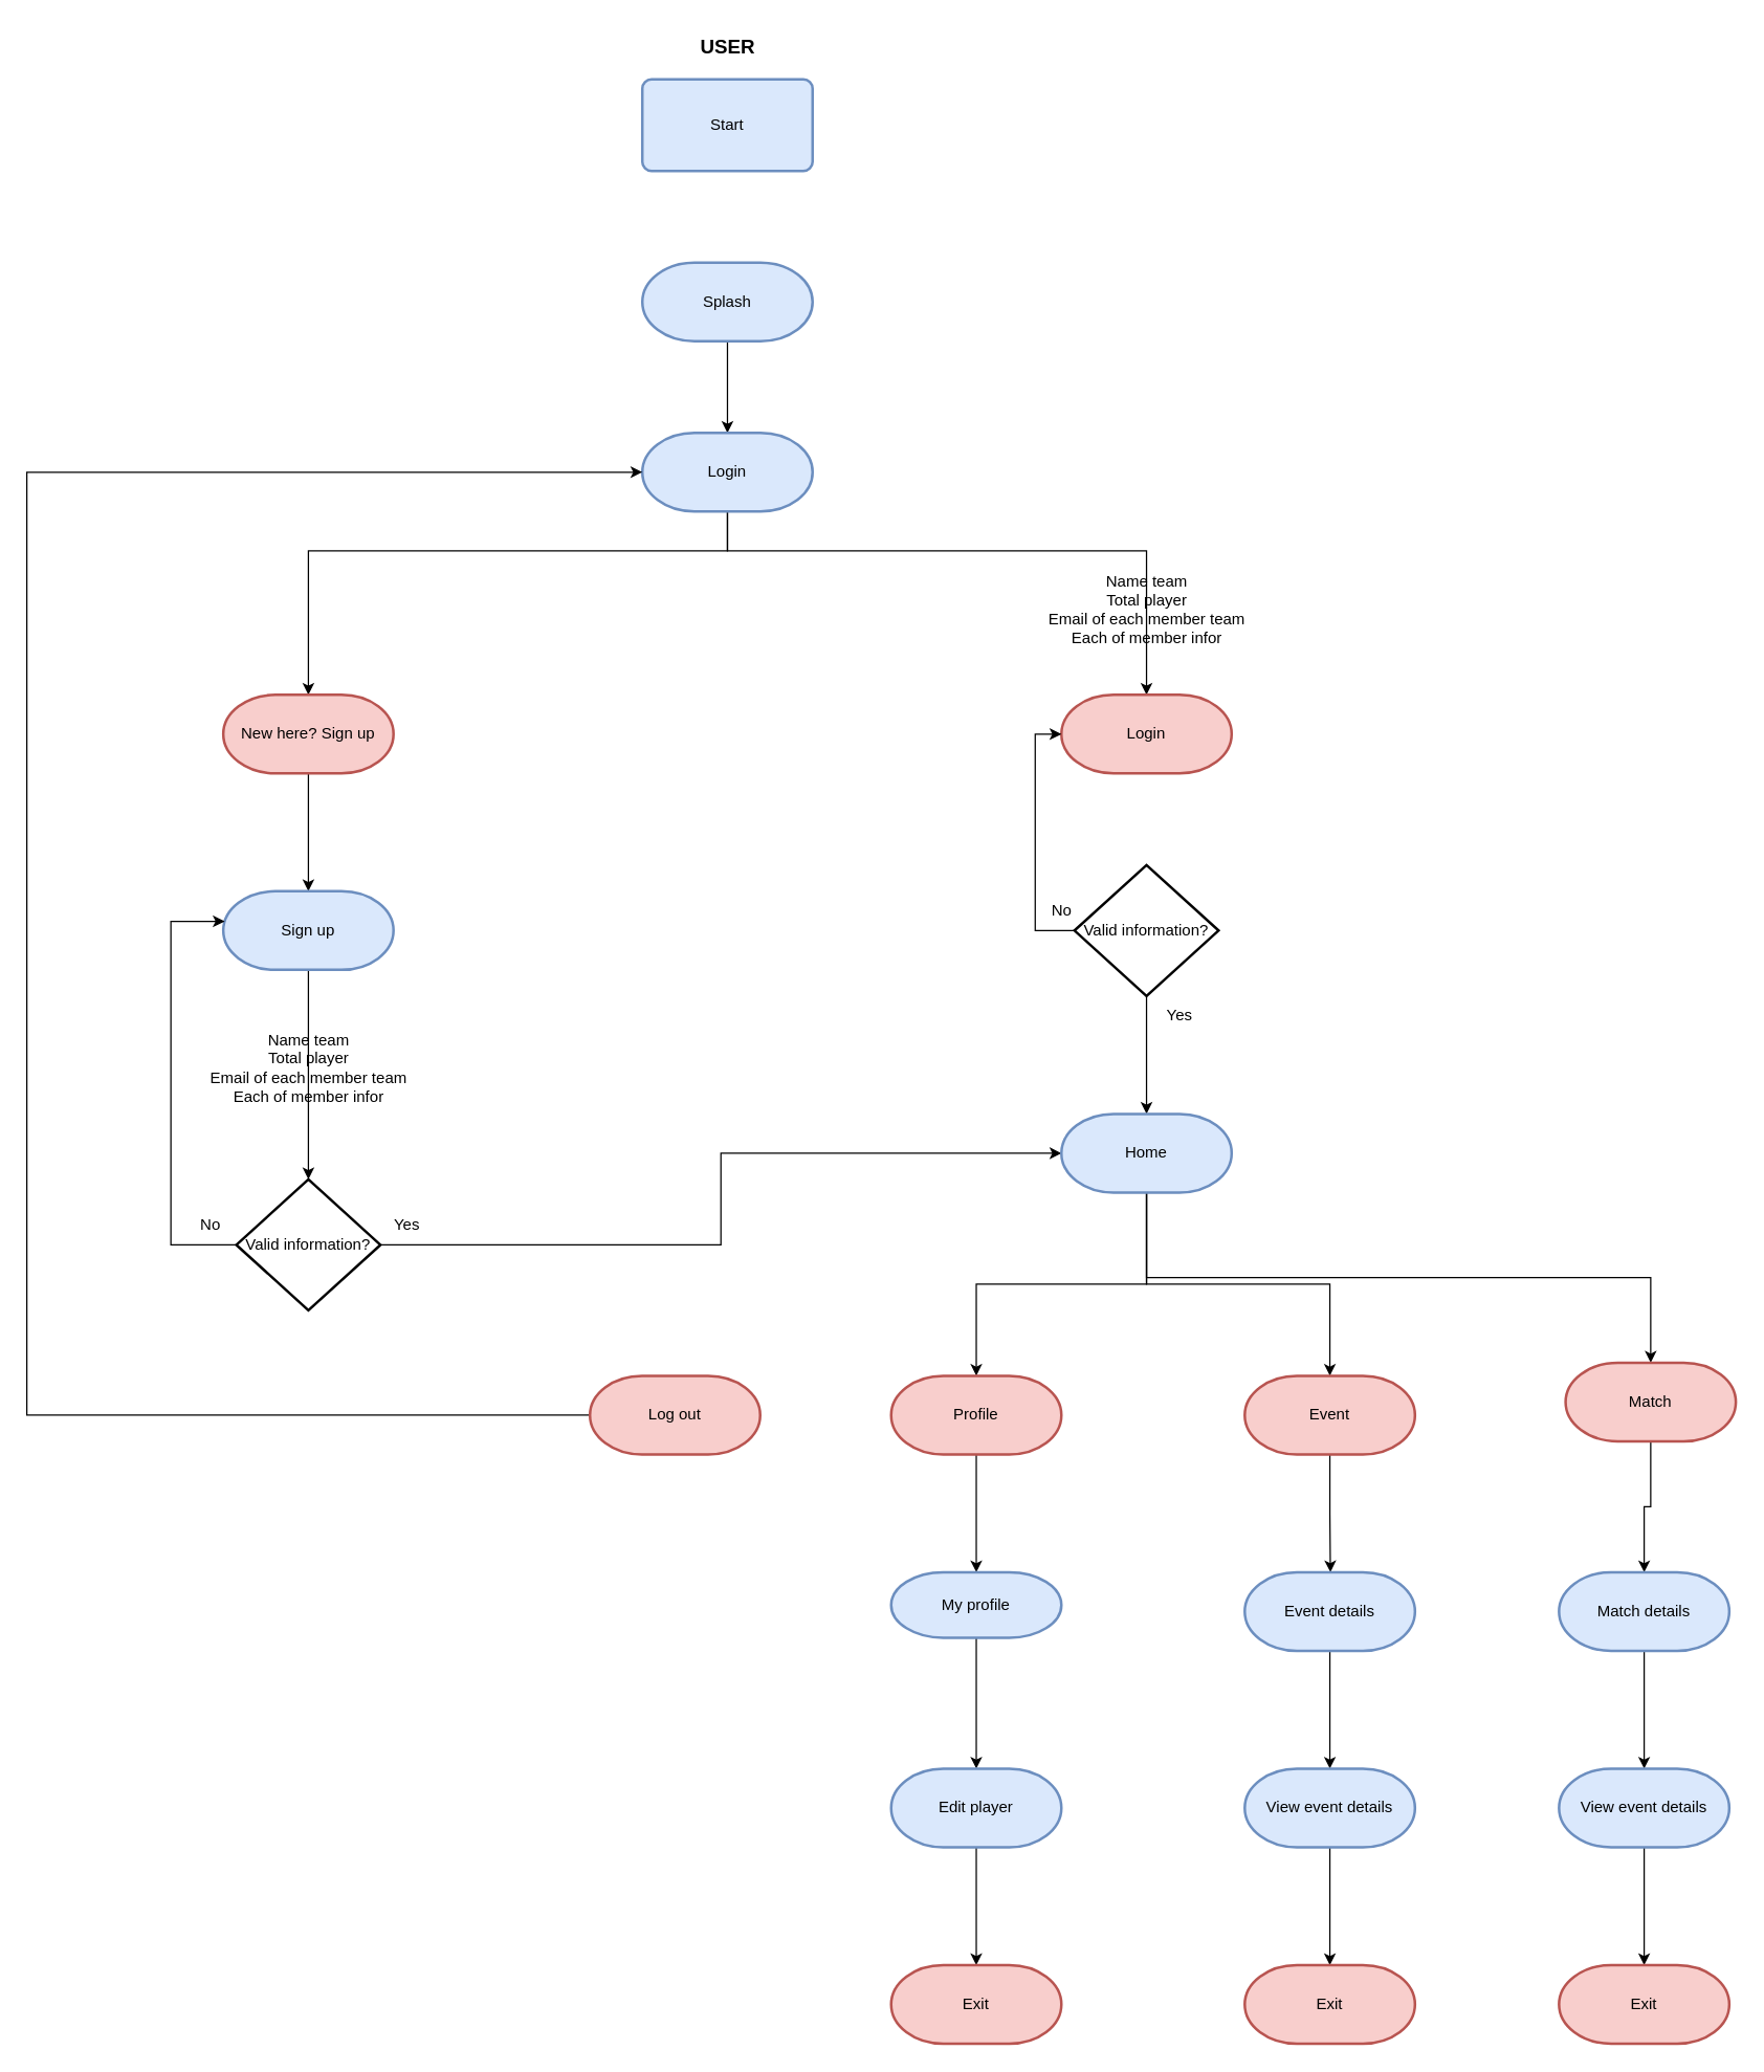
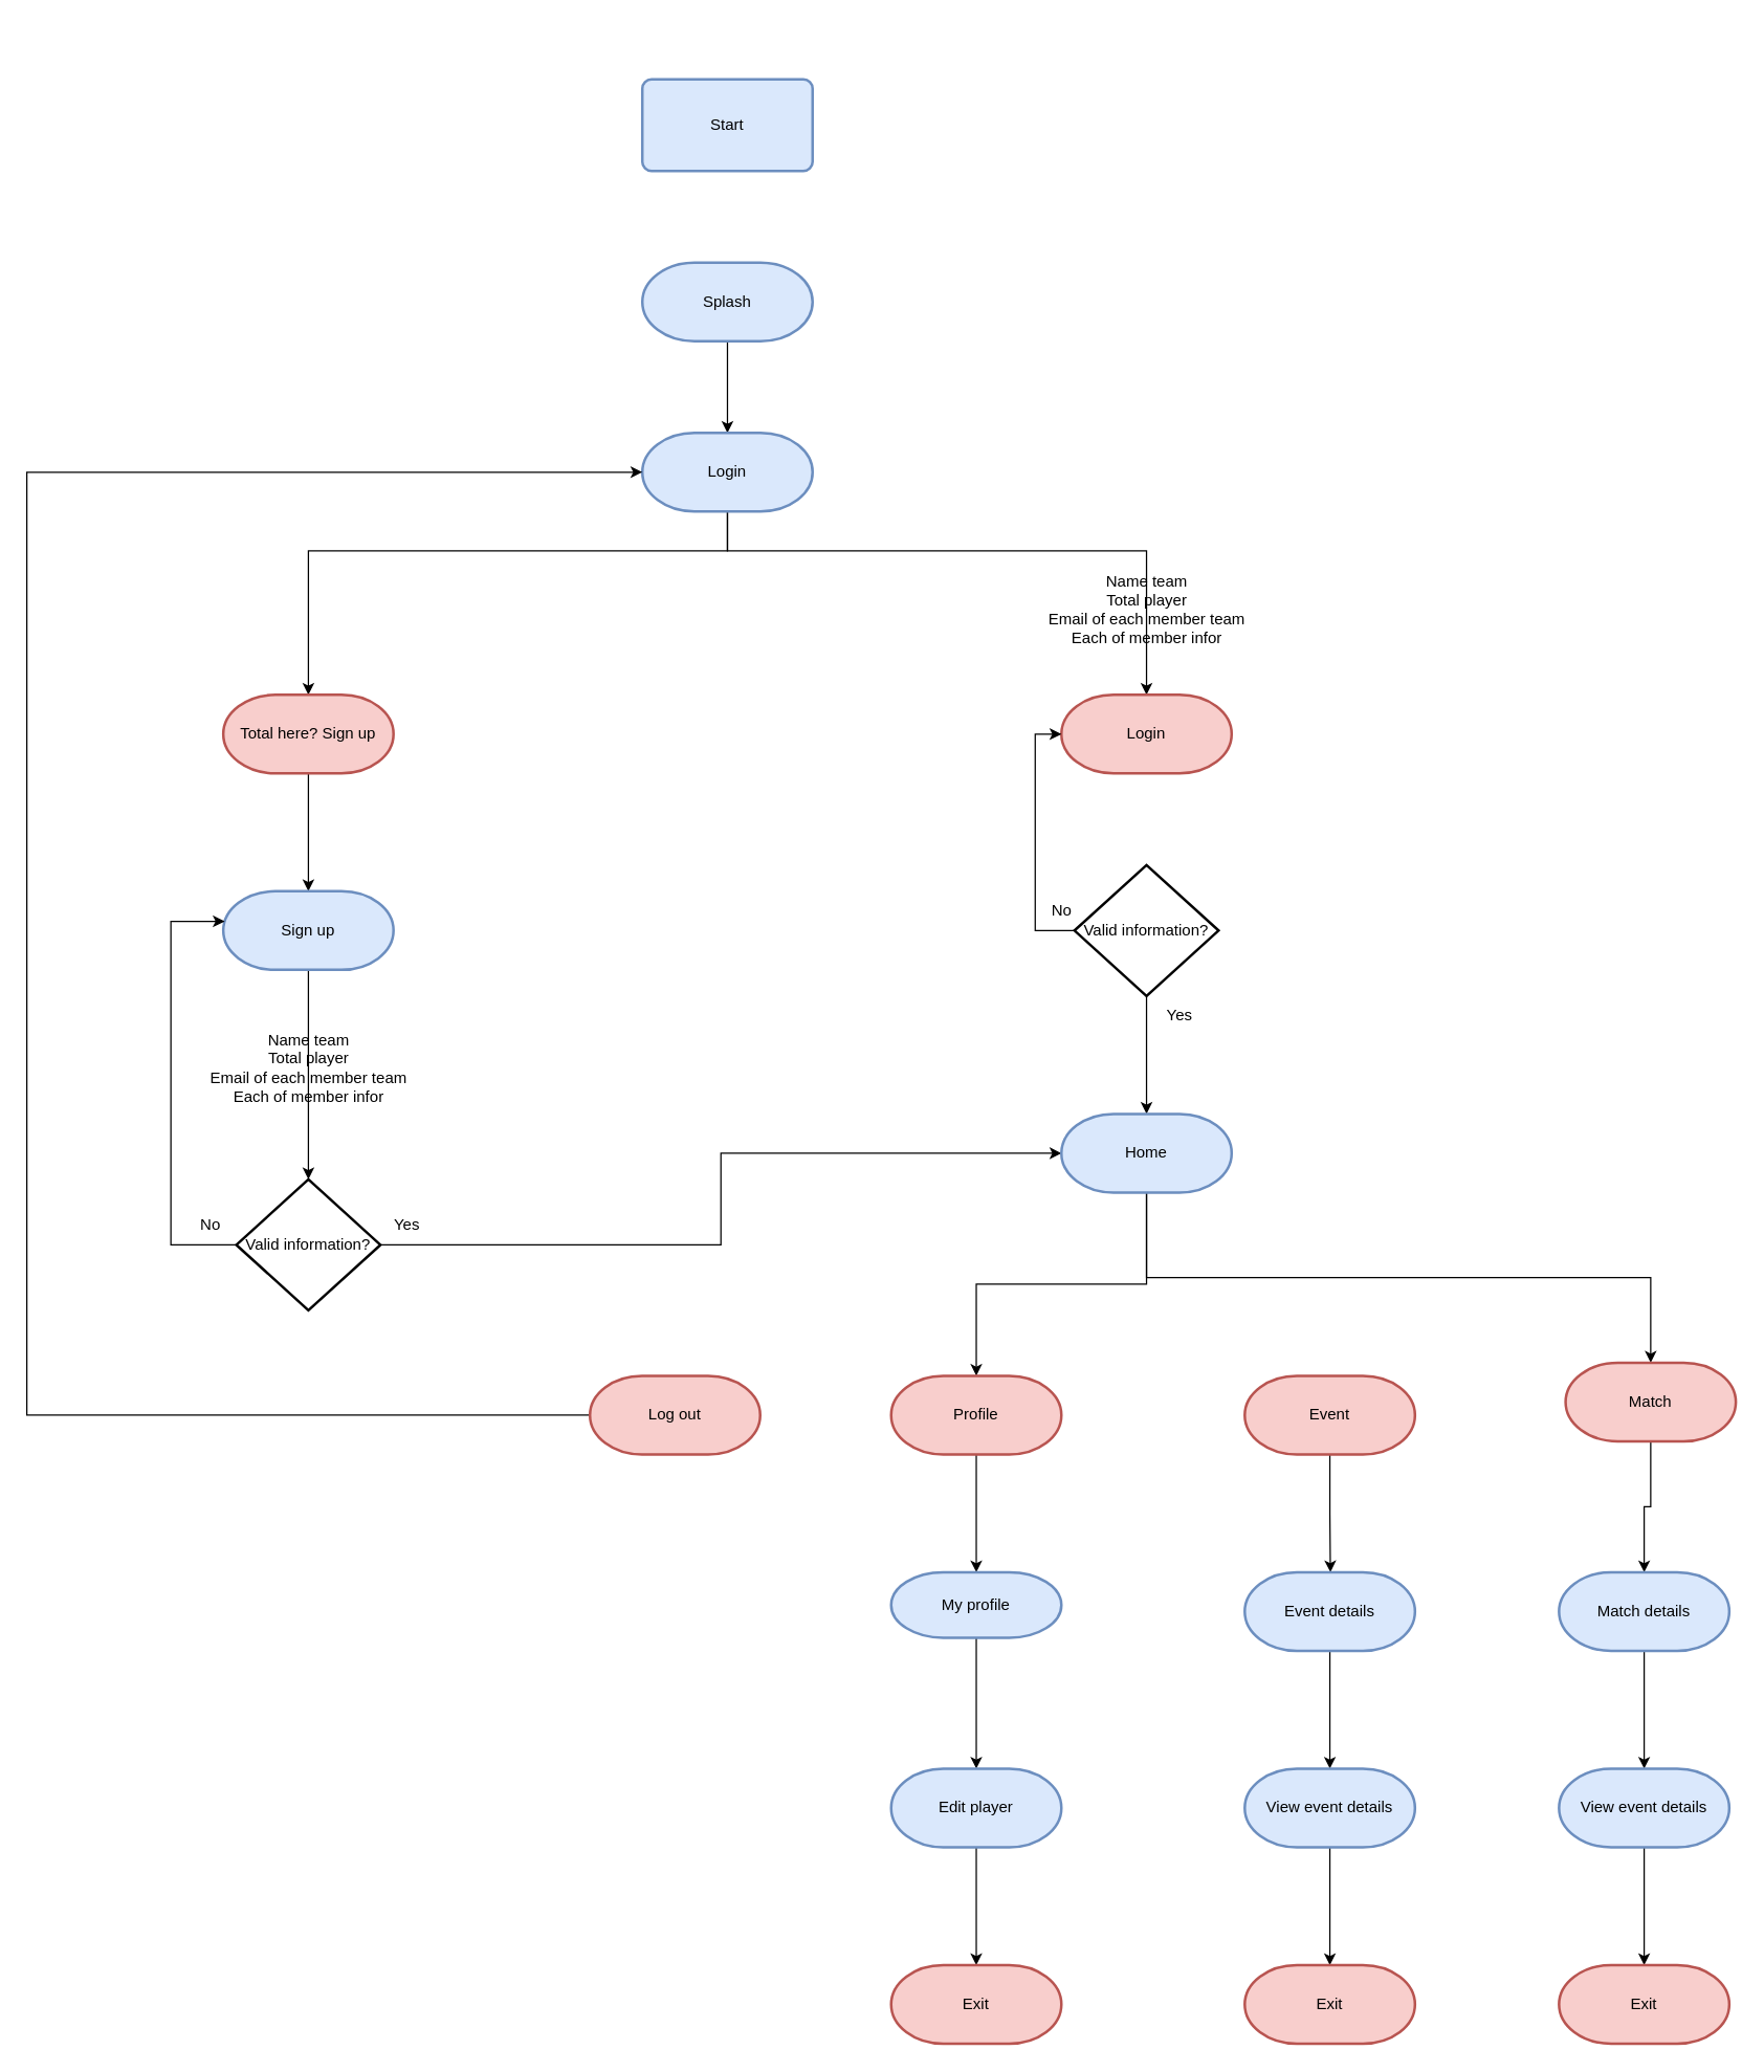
- <mxCell id="46" value="&lt;span style=&quot;font-size: 15px;&quot;&gt;&lt;b&gt;USER&lt;/b&gt;&lt;/span&gt;" style="text;html=1;align=center;verticalAlign=middle;resizable=0;points=[];autosize=1;strokeColor=none;fillColor=none;" vertex="1" parent="1"><mxGeometry x="520" width="70" height="30" as="geometry" y="20" /></mxCell>
- <mxCell id="9" value="New here? Sign up" style="strokeWidth=2;html=1;shape=mxgraph.flowchart.terminator;whiteSpace=wrap;fillColor=#f8cecc;strokeColor=#b85450;" vertex="1" parent="1"><mxGeometry x="170" y="530" width="130" height="60" as="geometry" /></mxCell>
+ <mxCell id="9" value="Total here? Sign up" style="strokeWidth=2;html=1;shape=mxgraph.flowchart.terminator;whiteSpace=wrap;fillColor=#f8cecc;strokeColor=#b85450;" vertex="1" parent="1"><mxGeometry x="170" y="530" width="130" height="60" as="geometry" /></mxCell>
- <mxCell id="25" style="edgeStyle=orthogonalEdgeStyle;rounded=0;orthogonalLoop=1;jettySize=auto;html=1;exitX=0.5;exitY=1;exitDx=0;exitDy=0;exitPerimeter=0;" edge="1" parent="1" source="27" target="32"><mxGeometry relative="1" as="geometry" /></mxCell>
